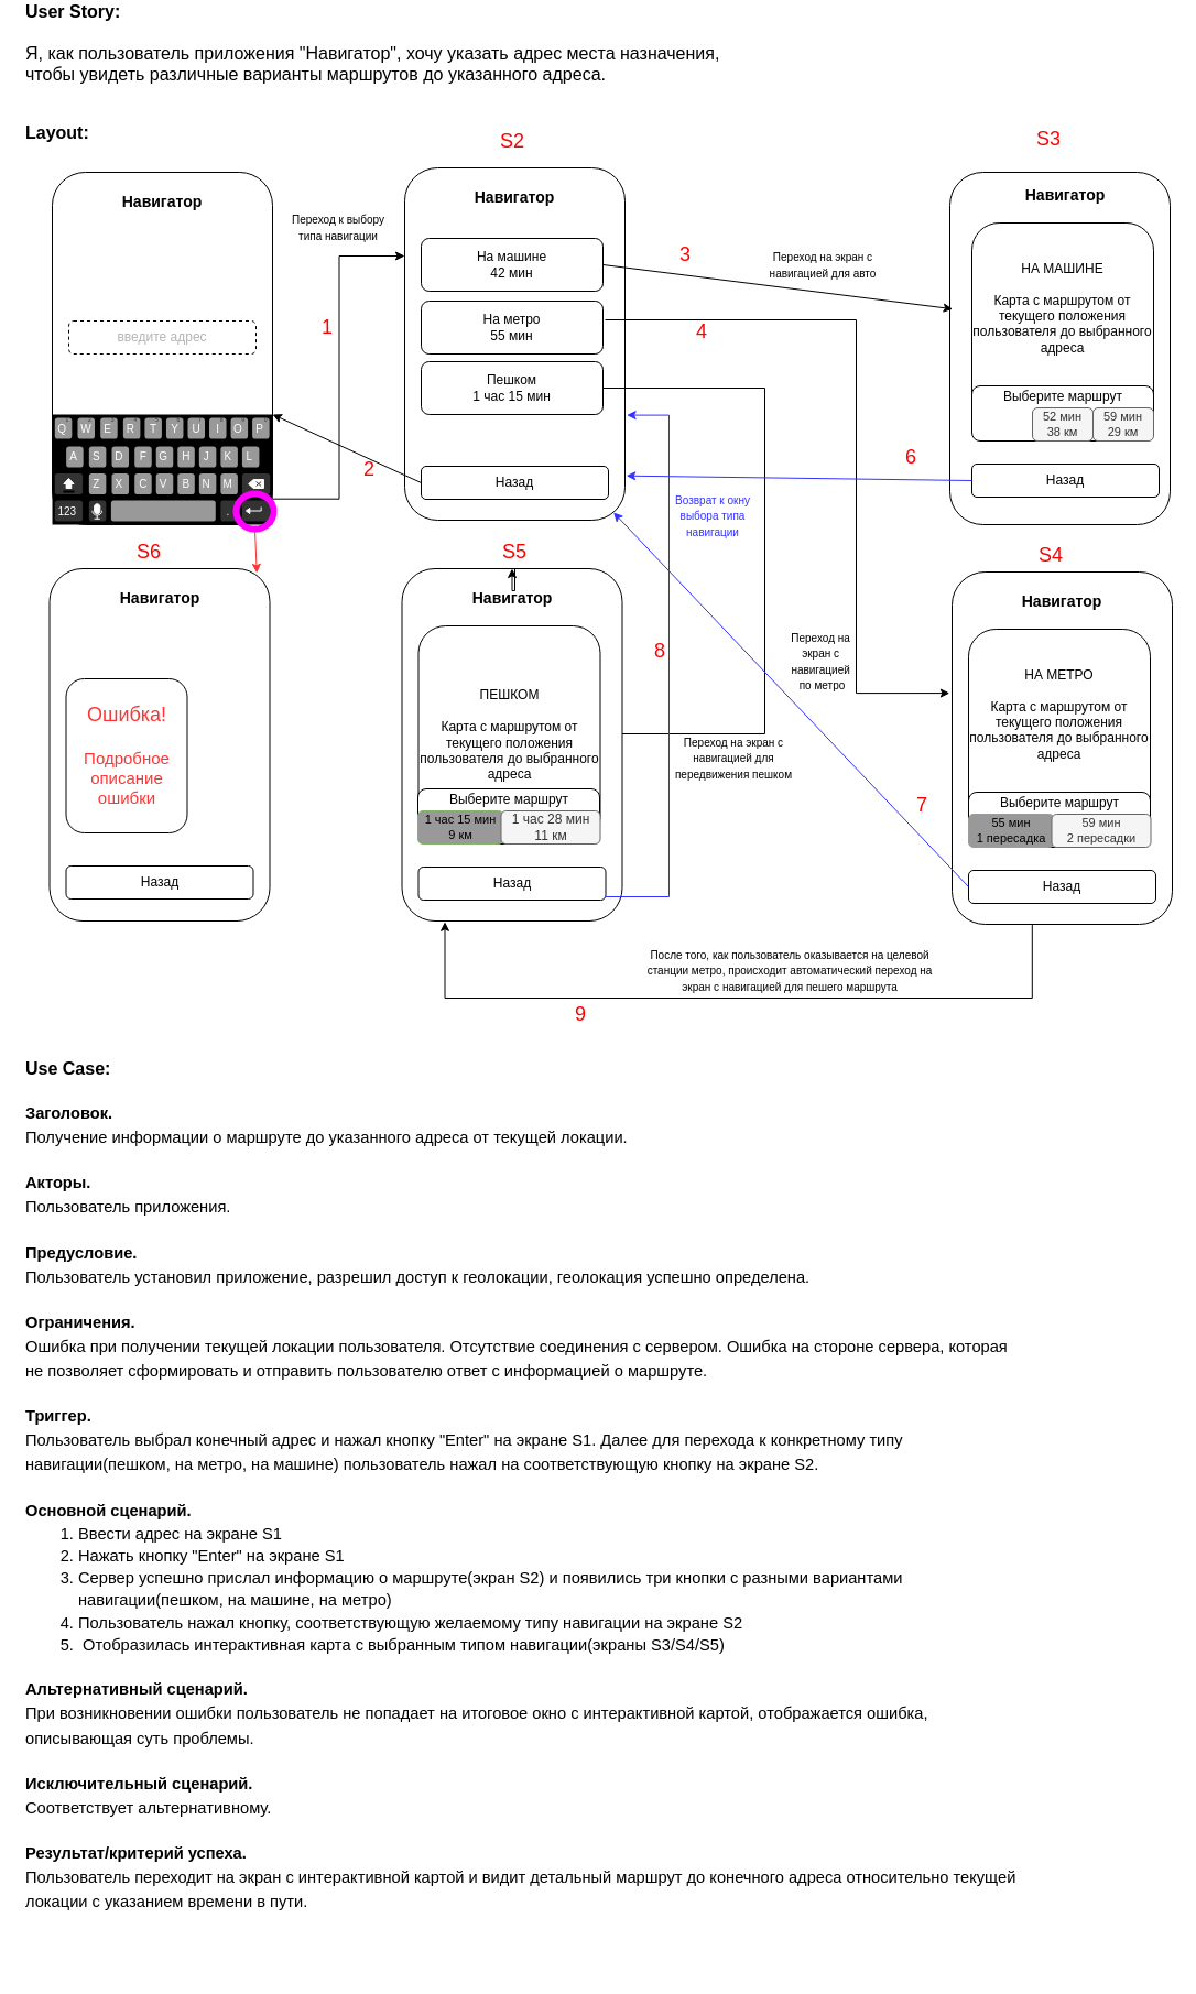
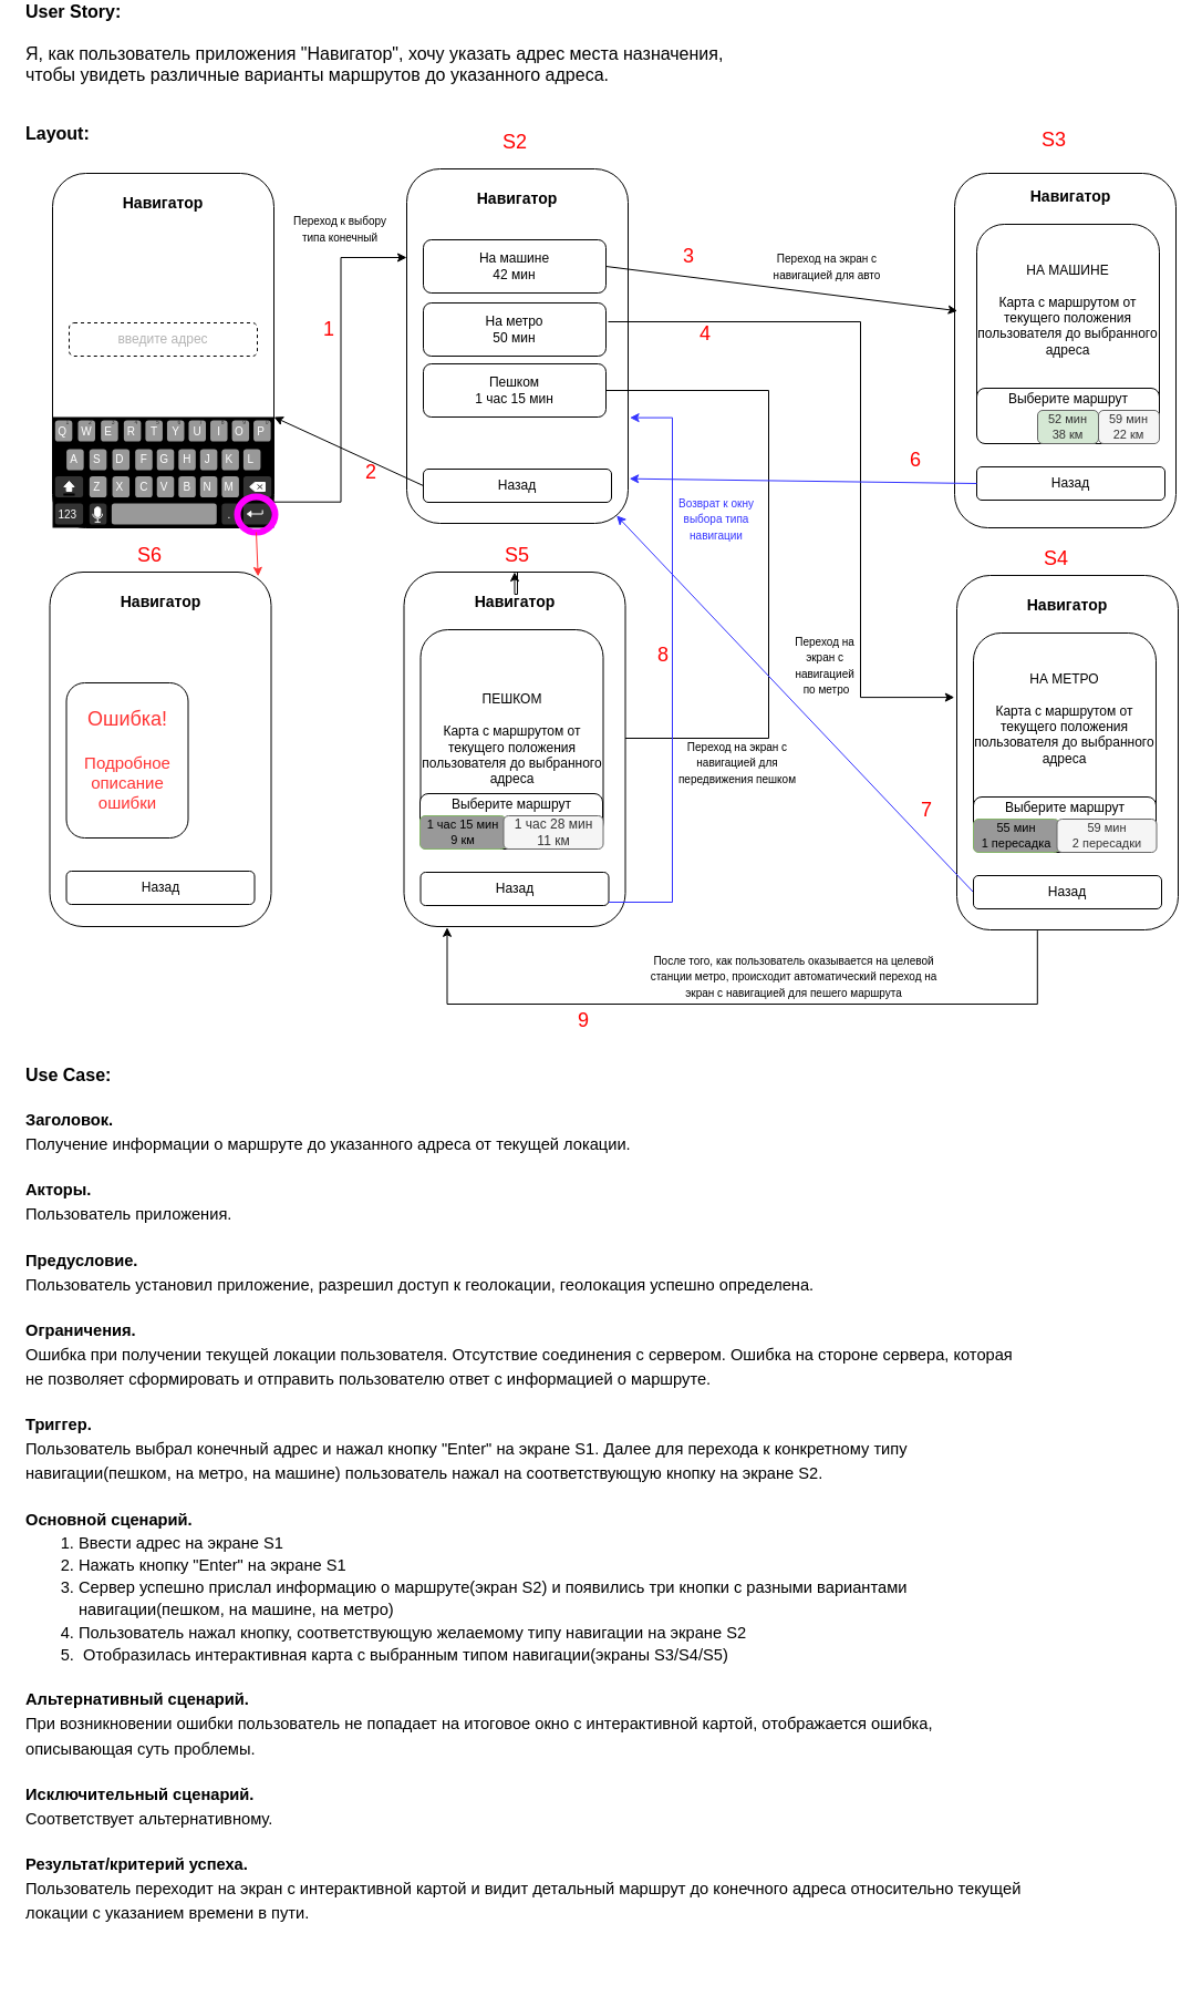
- <mxCell id="49" value="&lt;font style=&quot;font-size: 10px;&quot;&gt;Переход к выбору типа навигации&lt;/font&gt;" style="text;html=1;align=center;verticalAlign=middle;whiteSpace=wrap;rounded=0;" parent="1" vertex="1"><mxGeometry x="257" y="186" width="100" height="40" as="geometry" /></mxCell>
+ <mxCell id="49" value="&lt;font style=&quot;font-size: 10px;&quot;&gt;Переход к выбору типа конечный&lt;/font&gt;" style="text;html=1;align=center;verticalAlign=middle;whiteSpace=wrap;rounded=0;" parent="1" vertex="1"><mxGeometry x="257" y="186" width="100" height="40" as="geometry" /></mxCell>
- <mxCell id="18" value="&lt;div&gt;На метро&lt;/div&gt;&lt;div&gt;55 мин&lt;/div&gt;" style="rounded=1;whiteSpace=wrap;html=1;" parent="1" vertex="1"><mxGeometry x="382" y="273" width="165" height="48" as="geometry" /></mxCell>
+ <mxCell id="18" value="&lt;div&gt;На метро&lt;/div&gt;&lt;div&gt;50 мин&lt;/div&gt;" style="rounded=1;whiteSpace=wrap;html=1;" parent="1" vertex="1"><mxGeometry x="382" y="273" width="165" height="48" as="geometry" /></mxCell>
- <mxCell id="40" value="&lt;div style=&quot;font-size: 11px;&quot;&gt;&lt;font style=&quot;font-size: 11px;&quot;&gt;52 мин&lt;/font&gt;&lt;/div&gt;&lt;div style=&quot;font-size: 11px;&quot;&gt;&lt;font style=&quot;font-size: 11px;&quot;&gt;38 км&lt;br&gt;&lt;/font&gt;&lt;/div&gt;" style="rounded=1;whiteSpace=wrap;html=1;fillColor=#f5f5f5;strokeColor=#666666;fontColor=#333333;" parent="1" vertex="1"><mxGeometry x="937" y="370" width="55" height="30" as="geometry" /></mxCell>
+ <mxCell id="40" value="&lt;div style=&quot;font-size: 11px;&quot;&gt;&lt;font style=&quot;font-size: 11px;&quot;&gt;52 мин&lt;/font&gt;&lt;/div&gt;&lt;div style=&quot;font-size: 11px;&quot;&gt;&lt;font style=&quot;font-size: 11px;&quot;&gt;38 км&lt;br&gt;&lt;/font&gt;&lt;/div&gt;" style="rounded=1;whiteSpace=wrap;html=1;fillColor=#d5e8d4;strokeColor=#666666;fontColor=#333333;" parent="1" vertex="1"><mxGeometry x="937" y="370" width="55" height="30" as="geometry" /></mxCell>
- <mxCell id="39" value="&lt;div style=&quot;font-size: 11px;&quot;&gt;&lt;font style=&quot;font-size: 11px;&quot;&gt;59 мин&lt;/font&gt;&lt;/div&gt;&lt;div style=&quot;font-size: 11px;&quot;&gt;&lt;font style=&quot;font-size: 11px;&quot;&gt;29 км&lt;br&gt;&lt;/font&gt;&lt;/div&gt;" style="rounded=1;whiteSpace=wrap;html=1;fillColor=#f5f5f5;strokeColor=#666666;fontColor=#333333;" parent="1" vertex="1"><mxGeometry x="992" y="370" width="55" height="30" as="geometry" /></mxCell>
+ <mxCell id="39" value="&lt;div style=&quot;font-size: 11px;&quot;&gt;&lt;font style=&quot;font-size: 11px;&quot;&gt;59 мин&lt;/font&gt;&lt;/div&gt;&lt;div style=&quot;font-size: 11px;&quot;&gt;&lt;font style=&quot;font-size: 11px;&quot;&gt;22 км&lt;br&gt;&lt;/font&gt;&lt;/div&gt;" style="rounded=1;whiteSpace=wrap;html=1;fillColor=#f5f5f5;strokeColor=#666666;fontColor=#333333;" parent="1" vertex="1"><mxGeometry x="992" y="370" width="55" height="30" as="geometry" /></mxCell>
